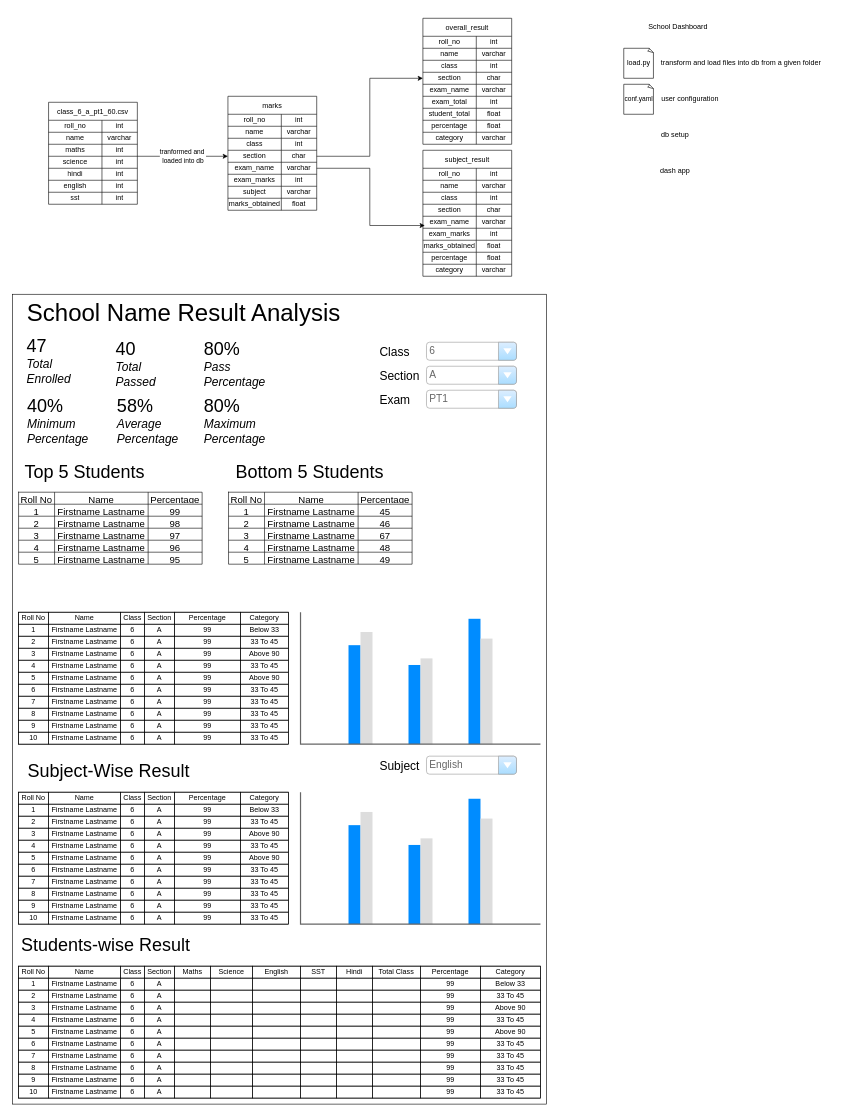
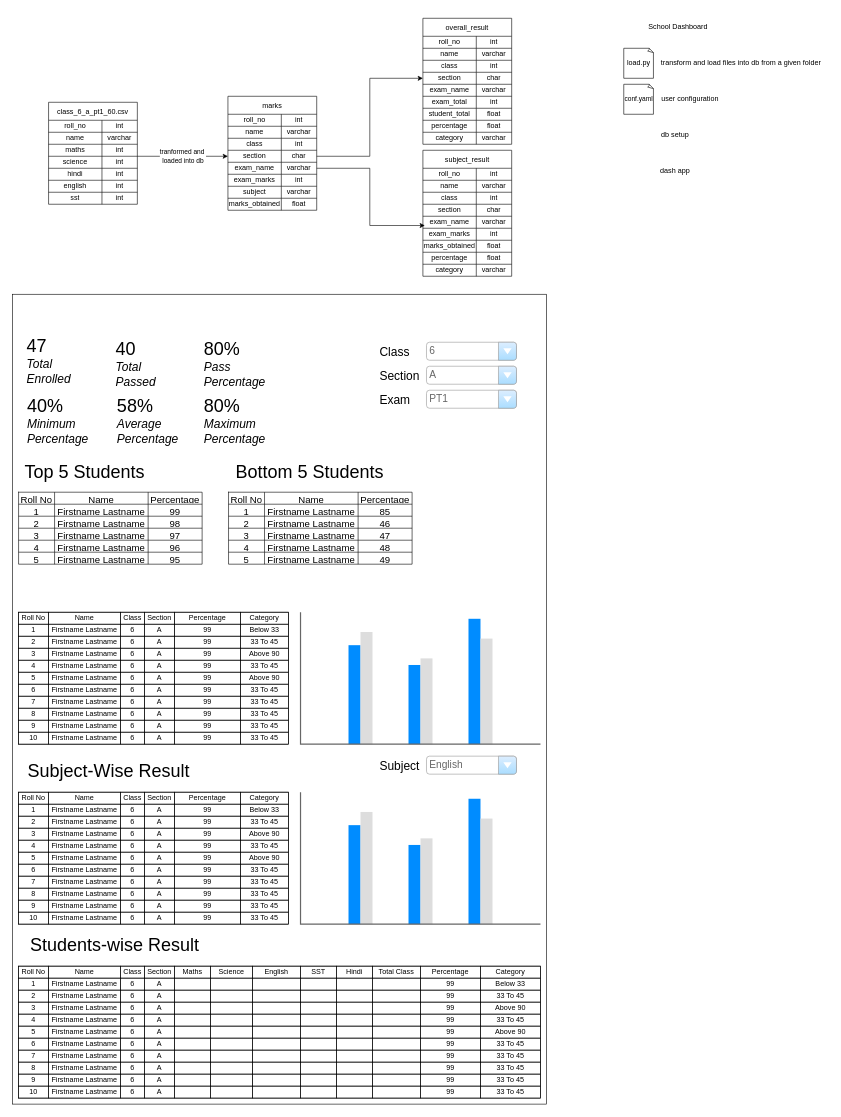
- <mxCell id="86" value="School Name Result Analysis" style="text;html=1;align=center;verticalAlign=middle;resizable=0;points=[];autosize=1;strokeColor=none;fillColor=none;fontSize=40;rounded=0;" parent="1" vertex="1"><mxGeometry x="30" y="490" width="550" height="60" as="geometry" /></mxCell>
- <mxCell id="128" value="45" style="shape=partialRectangle;html=1;whiteSpace=wrap;connectable=0;strokeColor=inherit;overflow=hidden;fillColor=none;top=0;left=0;bottom=0;right=0;pointerEvents=1;fontSize=16;rounded=0;" parent="125" vertex="1"><mxGeometry x="216" width="90" height="20" as="geometry"><mxRectangle width="90" height="20" as="alternateBounds" /></mxGeometry></mxCell>
+ <mxCell id="128" value="85" style="shape=partialRectangle;html=1;whiteSpace=wrap;connectable=0;strokeColor=inherit;overflow=hidden;fillColor=none;top=0;left=0;bottom=0;right=0;pointerEvents=1;fontSize=16;rounded=0;" parent="125" vertex="1"><mxGeometry x="216" width="90" height="20" as="geometry"><mxRectangle width="90" height="20" as="alternateBounds" /></mxGeometry></mxCell>
- <mxCell id="136" value="67" style="shape=partialRectangle;html=1;whiteSpace=wrap;connectable=0;strokeColor=inherit;overflow=hidden;fillColor=none;top=0;left=0;bottom=0;right=0;pointerEvents=1;fontSize=16;rounded=0;" parent="133" vertex="1"><mxGeometry x="216" width="90" height="20" as="geometry"><mxRectangle width="90" height="20" as="alternateBounds" /></mxGeometry></mxCell>
+ <mxCell id="136" value="47" style="shape=partialRectangle;html=1;whiteSpace=wrap;connectable=0;strokeColor=inherit;overflow=hidden;fillColor=none;top=0;left=0;bottom=0;right=0;pointerEvents=1;fontSize=16;rounded=0;" parent="133" vertex="1"><mxGeometry x="216" width="90" height="20" as="geometry"><mxRectangle width="90" height="20" as="alternateBounds" /></mxGeometry></mxCell>
- <mxCell id="312" value="Students-wise Result" style="text;html=1;align=center;verticalAlign=middle;resizable=0;points=[];autosize=1;strokeColor=none;fillColor=none;fontSize=30;rounded=0;" parent="1" vertex="1"><mxGeometry x="20" y="1550" width="310" height="50" as="geometry" /></mxCell>
+ <mxCell id="312" value="Students-wise Result" style="text;html=1;align=center;verticalAlign=middle;resizable=0;points=[];autosize=1;strokeColor=none;fillColor=none;fontSize=30;rounded=0;" parent="1" vertex="1"><mxGeometry x="35" y="1550" width="310" height="50" as="geometry" /></mxCell>
